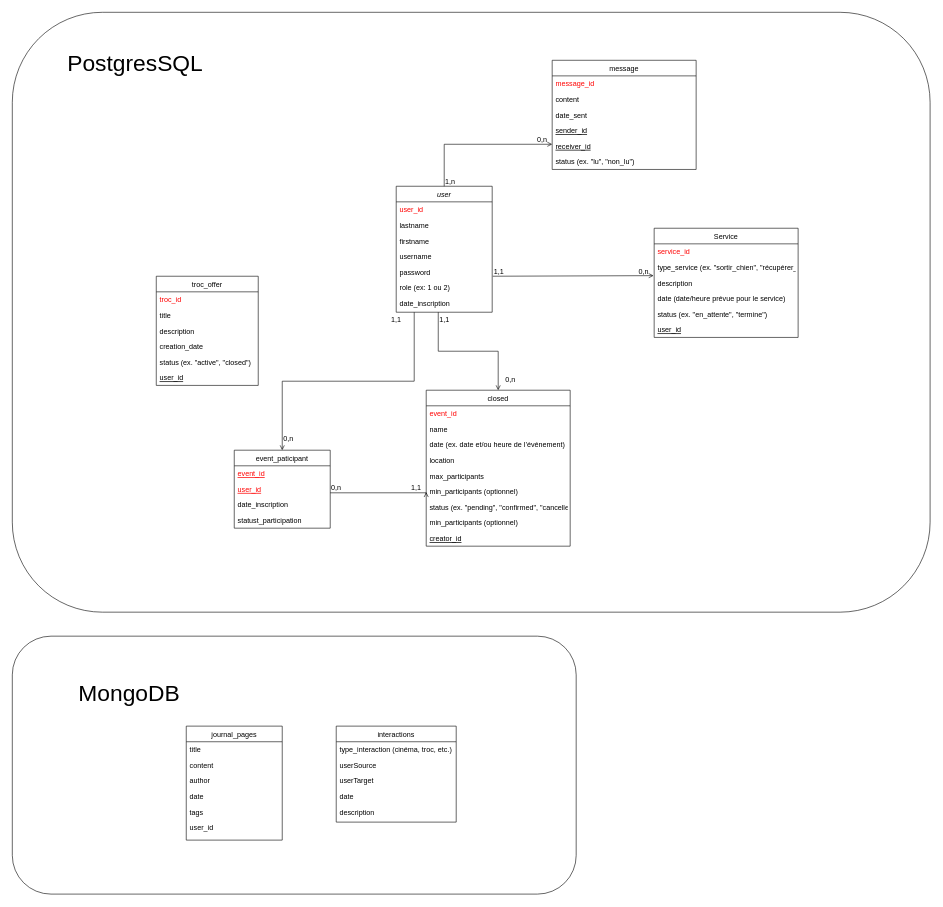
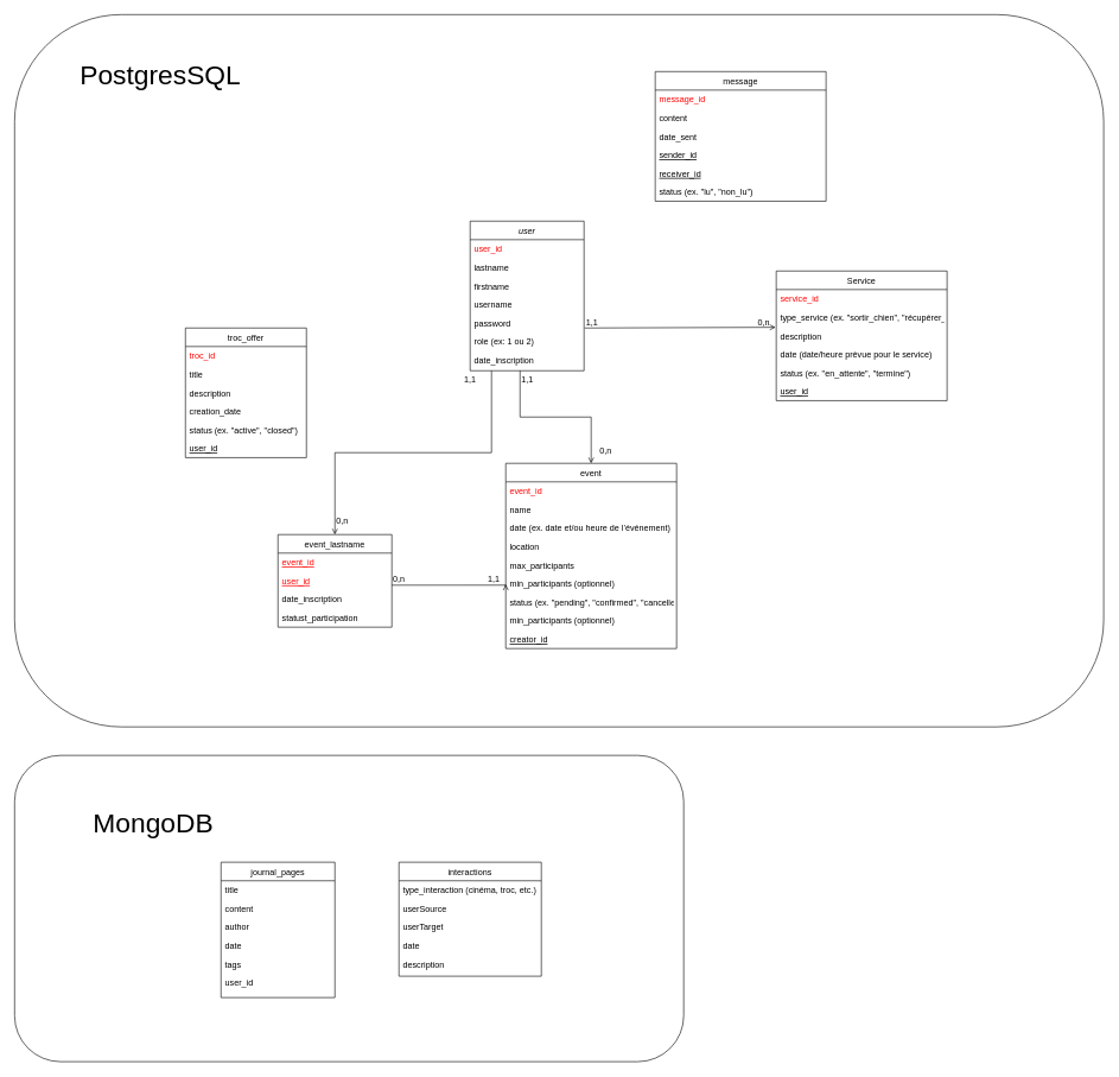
- <mxCell id="59" value="" style="endArrow=open;shadow=0;strokeWidth=1;rounded=0;curved=0;endFill=1;edgeStyle=elbowEdgeStyle;elbow=vertical;exitX=0.5;exitY=0;exitDx=0;exitDy=0;entryX=0;entryY=0.385;entryDx=0;entryDy=0;entryPerimeter=0;" edge="1" parent="1" source="3" target="51"><mxGeometry x="0.5" y="41" relative="1" as="geometry"><mxPoint x="630" y="191.5" as="sourcePoint" /><mxPoint x="898" y="190.5" as="targetPoint" /><mxPoint x="-40" y="32" as="offset" /><Array as="points"><mxPoint x="810" y="240" /></Array></mxGeometry></mxCell>
- <mxCell id="60" value="1,n" style="resizable=0;align=left;verticalAlign=bottom;labelBackgroundColor=none;fontSize=12;" connectable="0" vertex="1" parent="59"><mxGeometry x="-1" relative="1" as="geometry"><mxPoint as="offset" /></mxGeometry></mxCell>
- <mxCell id="61" value="0,n" style="resizable=0;align=right;verticalAlign=bottom;labelBackgroundColor=none;fontSize=12;" connectable="0" vertex="1" parent="59"><mxGeometry x="1" relative="1" as="geometry"><mxPoint x="-7" y="1" as="offset" /></mxGeometry></mxCell>
- <mxCell id="33" value="closed" style="swimlane;fontStyle=0;align=center;verticalAlign=top;childLayout=stackLayout;horizontal=1;startSize=26;horizontalStack=0;resizeParent=1;resizeLast=0;collapsible=1;marginBottom=0;rounded=0;shadow=0;strokeWidth=1;" vertex="1" parent="1"><mxGeometry x="710" y="650" width="240" height="260" as="geometry"><mxRectangle x="130" y="380" width="160" height="26" as="alternateBounds" /></mxGeometry></mxCell>
+ <mxCell id="33" value="event" style="swimlane;fontStyle=0;align=center;verticalAlign=top;childLayout=stackLayout;horizontal=1;startSize=26;horizontalStack=0;resizeParent=1;resizeLast=0;collapsible=1;marginBottom=0;rounded=0;shadow=0;strokeWidth=1;" vertex="1" parent="1"><mxGeometry x="710" y="650" width="240" height="260" as="geometry"><mxRectangle x="130" y="380" width="160" height="26" as="alternateBounds" /></mxGeometry></mxCell>
- <mxCell id="25" value="event_paticipant" style="swimlane;fontStyle=0;align=center;verticalAlign=top;childLayout=stackLayout;horizontal=1;startSize=26;horizontalStack=0;resizeParent=1;resizeLast=0;collapsible=1;marginBottom=0;rounded=0;shadow=0;strokeWidth=1;" parent="1" vertex="1"><mxGeometry x="390" y="750" width="160" height="130" as="geometry"><mxRectangle x="550" y="140" width="160" height="26" as="alternateBounds" /></mxGeometry></mxCell>
+ <mxCell id="25" value="event_lastname" style="swimlane;fontStyle=0;align=center;verticalAlign=top;childLayout=stackLayout;horizontal=1;startSize=26;horizontalStack=0;resizeParent=1;resizeLast=0;collapsible=1;marginBottom=0;rounded=0;shadow=0;strokeWidth=1;" parent="1" vertex="1"><mxGeometry x="390" y="750" width="160" height="130" as="geometry"><mxRectangle x="550" y="140" width="160" height="26" as="alternateBounds" /></mxGeometry></mxCell>
